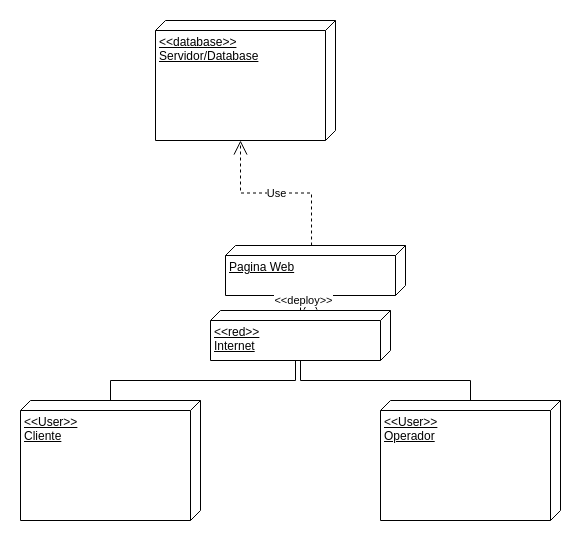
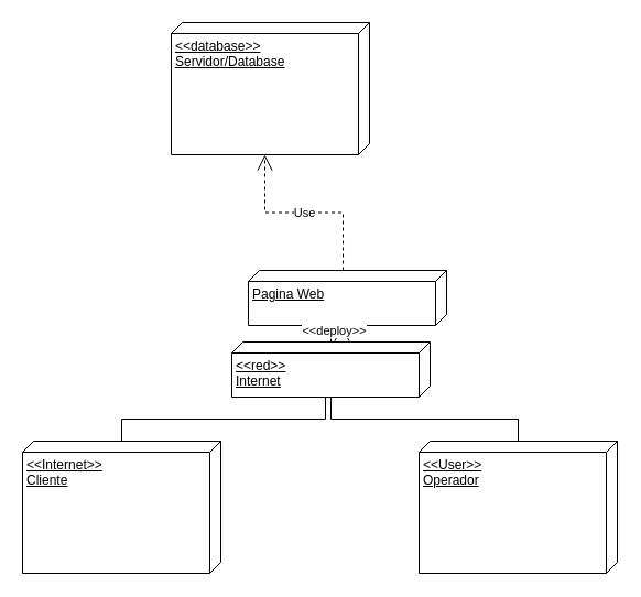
- <mxCell id="7" value="&amp;lt;&amp;lt;User&amp;gt;&amp;gt;&lt;br&gt;Cliente" style="verticalAlign=top;align=left;spacingTop=8;spacingLeft=2;spacingRight=12;shape=cube;size=10;direction=south;fontStyle=4;html=1;" vertex="1" parent="1"><mxGeometry x="20" y="400" width="180" height="120" as="geometry" /></mxCell>
+ <mxCell id="7" value="&amp;lt;&amp;lt;Internet&amp;gt;&amp;gt;&lt;br&gt;Cliente" style="verticalAlign=top;align=left;spacingTop=8;spacingLeft=2;spacingRight=12;shape=cube;size=10;direction=south;fontStyle=4;html=1;" vertex="1" parent="1"><mxGeometry x="20" y="400" width="180" height="120" as="geometry" /></mxCell>
